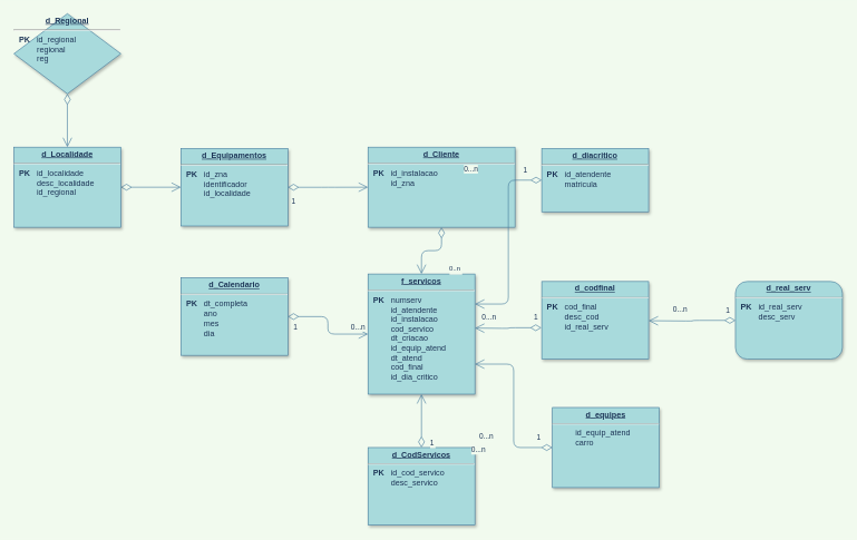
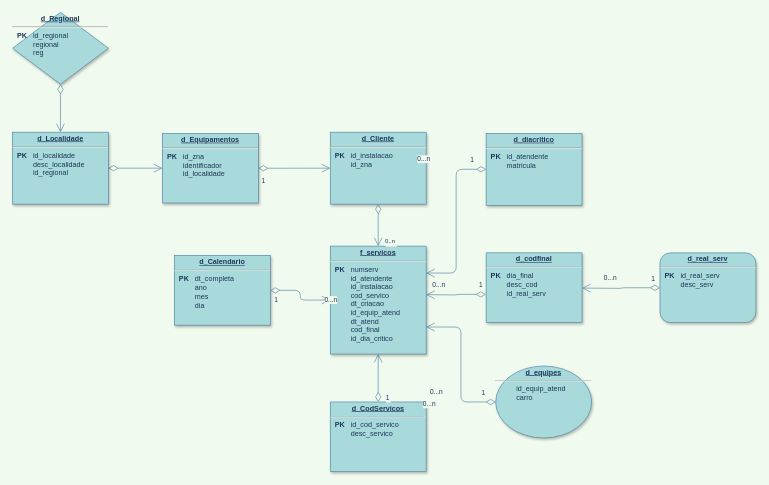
- <mxCell id="24" value="&lt;p style=&quot;margin: 0px ; margin-top: 4px ; text-align: center ; text-decoration: underline&quot;&gt;&lt;b&gt;d_diacritico&lt;/b&gt;&lt;/p&gt;&lt;hr&gt;&lt;p style=&quot;margin: 0px ; margin-left: 8px&quot;&gt;&lt;/p&gt;&lt;p style=&quot;margin: 0px 0px 0px 8px&quot;&gt;&lt;b&gt;PK&lt;/b&gt;&lt;span style=&quot;white-space: pre&quot;&gt;&#09;&lt;/span&gt;id_atendente&lt;/p&gt;&lt;p style=&quot;margin: 0px 0px 0px 8px&quot;&gt;&lt;span style=&quot;white-space: pre&quot;&gt;&#09;&lt;/span&gt;matricula&lt;br&gt;&lt;/p&gt;" style="verticalAlign=top;align=left;overflow=fill;fontSize=12;fontFamily=Helvetica;html=1;strokeColor=#457B9D;shadow=1;fillColor=#A8DADC;fontColor=#1D3557;" parent="1" vertex="1"><mxGeometry x="810" y="221.87" width="160" height="95" as="geometry" /></mxCell>
+ <mxCell id="24" value="&lt;p style=&quot;margin: 0px ; margin-top: 4px ; text-align: center ; text-decoration: underline&quot;&gt;&lt;b&gt;d_diacritico&lt;/b&gt;&lt;/p&gt;&lt;hr&gt;&lt;p style=&quot;margin: 0px ; margin-left: 8px&quot;&gt;&lt;/p&gt;&lt;p style=&quot;margin: 0px 0px 0px 8px&quot;&gt;&lt;b&gt;PK&lt;/b&gt;&lt;span style=&quot;white-space: pre&quot;&gt;&#09;&lt;/span&gt;id_atendente&lt;/p&gt;&lt;p style=&quot;margin: 0px 0px 0px 8px&quot;&gt;&lt;span style=&quot;white-space: pre&quot;&gt;&#09;&lt;/span&gt;matricula&lt;br&gt;&lt;/p&gt;" style="verticalAlign=top;align=left;overflow=fill;fontSize=12;fontFamily=Helvetica;html=1;strokeColor=#457B9D;shadow=1;fillColor=#A8DADC;fontColor=#1D3557;" parent="1" vertex="1"><mxGeometry x="810" y="221.87" width="160" height="120" as="geometry" /></mxCell>
- <mxCell id="2" value="&lt;p style=&quot;margin: 0px ; margin-top: 4px ; text-align: center ; text-decoration: underline&quot;&gt;&lt;b&gt;d_Cliente&lt;/b&gt;&lt;/p&gt;&lt;hr&gt;&lt;p style=&quot;margin: 0px ; margin-left: 8px&quot;&gt;&lt;/p&gt;&lt;p style=&quot;margin: 0px 0px 0px 8px&quot;&gt;&lt;b&gt;PK&lt;/b&gt;&lt;span style=&quot;white-space: pre&quot;&gt;&#09;&lt;/span&gt;id_instalacao&lt;/p&gt;&lt;p style=&quot;margin: 0px 0px 0px 8px&quot;&gt;&lt;span style=&quot;white-space: pre&quot;&gt;&#09;&lt;/span&gt;id_zna&lt;br&gt;&lt;/p&gt;" style="verticalAlign=top;align=left;overflow=fill;fontSize=12;fontFamily=Helvetica;html=1;strokeColor=#457B9D;shadow=1;fillColor=#A8DADC;fontColor=#1D3557;" parent="1" vertex="1"><mxGeometry x="550" y="220" width="220" height="120" as="geometry" /></mxCell>
+ <mxCell id="2" value="&lt;p style=&quot;margin: 0px ; margin-top: 4px ; text-align: center ; text-decoration: underline&quot;&gt;&lt;b&gt;d_Cliente&lt;/b&gt;&lt;/p&gt;&lt;hr&gt;&lt;p style=&quot;margin: 0px ; margin-left: 8px&quot;&gt;&lt;/p&gt;&lt;p style=&quot;margin: 0px 0px 0px 8px&quot;&gt;&lt;b&gt;PK&lt;/b&gt;&lt;span style=&quot;white-space: pre&quot;&gt;&#09;&lt;/span&gt;id_instalacao&lt;/p&gt;&lt;p style=&quot;margin: 0px 0px 0px 8px&quot;&gt;&lt;span style=&quot;white-space: pre&quot;&gt;&#09;&lt;/span&gt;id_zna&lt;br&gt;&lt;/p&gt;" style="verticalAlign=top;align=left;overflow=fill;fontSize=12;fontFamily=Helvetica;html=1;strokeColor=#457B9D;shadow=1;fillColor=#A8DADC;fontColor=#1D3557;" parent="1" vertex="1"><mxGeometry x="550" y="220" width="160" height="120" as="geometry" /></mxCell>
- <mxCell id="18" value="&lt;p style=&quot;margin: 0px ; margin-top: 4px ; text-align: center ; text-decoration: underline&quot;&gt;&lt;b&gt;d_codfinal&lt;/b&gt;&lt;/p&gt;&lt;hr&gt;&lt;p style=&quot;margin: 0px ; margin-left: 8px&quot;&gt;&lt;b&gt;PK&lt;/b&gt;&lt;span style=&quot;white-space: pre&quot;&gt;&#09;&lt;/span&gt;cod_final&lt;/p&gt;&lt;p style=&quot;margin: 0px ; margin-left: 8px&quot;&gt;&lt;span style=&quot;white-space: pre&quot;&gt;&#09;&lt;/span&gt;desc_cod&lt;/p&gt;&lt;p style=&quot;margin: 0px ; margin-left: 8px&quot;&gt;&lt;span style=&quot;white-space: pre&quot;&gt;&#09;&lt;/span&gt;id_real_serv&lt;br&gt;&lt;/p&gt;" style="verticalAlign=top;align=left;overflow=fill;fontSize=12;fontFamily=Helvetica;html=1;strokeColor=#457B9D;shadow=1;fillColor=#A8DADC;fontColor=#1D3557;" parent="1" vertex="1"><mxGeometry x="810" y="421.25" width="160" height="116.25" as="geometry" /></mxCell>
+ <mxCell id="18" value="&lt;p style=&quot;margin: 0px ; margin-top: 4px ; text-align: center ; text-decoration: underline&quot;&gt;&lt;b&gt;d_codfinal&lt;/b&gt;&lt;/p&gt;&lt;hr&gt;&lt;p style=&quot;margin: 0px ; margin-left: 8px&quot;&gt;&lt;b&gt;PK&lt;/b&gt;&lt;span style=&quot;white-space: pre&quot;&gt;&#09;&lt;/span&gt;dia_final&lt;/p&gt;&lt;p style=&quot;margin: 0px ; margin-left: 8px&quot;&gt;&lt;span style=&quot;white-space: pre&quot;&gt;&#09;&lt;/span&gt;desc_cod&lt;/p&gt;&lt;p style=&quot;margin: 0px ; margin-left: 8px&quot;&gt;&lt;span style=&quot;white-space: pre&quot;&gt;&#09;&lt;/span&gt;id_real_serv&lt;br&gt;&lt;/p&gt;" style="verticalAlign=top;align=left;overflow=fill;fontSize=12;fontFamily=Helvetica;html=1;strokeColor=#457B9D;shadow=1;fillColor=#A8DADC;fontColor=#1D3557;" parent="1" vertex="1"><mxGeometry x="810" y="421.25" width="160" height="116.25" as="geometry" /></mxCell>
- <mxCell id="4" value="&lt;p style=&quot;margin: 0px ; margin-top: 4px ; text-align: center ; text-decoration: underline&quot;&gt;&lt;strong&gt;d_Calendario&lt;/strong&gt;&lt;/p&gt;&lt;hr&gt;&lt;p style=&quot;margin: 0px ; margin-left: 8px&quot;&gt;&lt;b&gt;PK&lt;/b&gt;&lt;span style=&quot;white-space: pre&quot;&gt;&#09;&lt;/span&gt;dt_completa&lt;/p&gt;&lt;p style=&quot;margin: 0px ; margin-left: 8px&quot;&gt;&lt;span style=&quot;white-space: pre&quot;&gt;&#09;&lt;/span&gt;ano&lt;/p&gt;&lt;p style=&quot;margin: 0px ; margin-left: 8px&quot;&gt;&lt;span style=&quot;white-space: pre&quot;&gt;&#09;&lt;/span&gt;mes&lt;/p&gt;&lt;p style=&quot;margin: 0px ; margin-left: 8px&quot;&gt;&lt;span style=&quot;white-space: pre&quot;&gt;&#09;&lt;/span&gt;dia&lt;/p&gt;" style="verticalAlign=top;align=left;overflow=fill;fontSize=12;fontFamily=Helvetica;html=1;strokeColor=#457B9D;shadow=1;fillColor=#A8DADC;fontColor=#1D3557;" parent="1" vertex="1"><mxGeometry x="270" y="415.63" width="160" height="116.25" as="geometry" /></mxCell>
+ <mxCell id="4" value="&lt;p style=&quot;margin: 0px ; margin-top: 4px ; text-align: center ; text-decoration: underline&quot;&gt;&lt;strong&gt;d_Calendario&lt;/strong&gt;&lt;/p&gt;&lt;hr&gt;&lt;p style=&quot;margin: 0px ; margin-left: 8px&quot;&gt;&lt;b&gt;PK&lt;/b&gt;&lt;span style=&quot;white-space: pre&quot;&gt;&#09;&lt;/span&gt;dt_completa&lt;/p&gt;&lt;p style=&quot;margin: 0px ; margin-left: 8px&quot;&gt;&lt;span style=&quot;white-space: pre&quot;&gt;&#09;&lt;/span&gt;ano&lt;/p&gt;&lt;p style=&quot;margin: 0px ; margin-left: 8px&quot;&gt;&lt;span style=&quot;white-space: pre&quot;&gt;&#09;&lt;/span&gt;mes&lt;/p&gt;&lt;p style=&quot;margin: 0px ; margin-left: 8px&quot;&gt;&lt;span style=&quot;white-space: pre&quot;&gt;&#09;&lt;/span&gt;dia&lt;/p&gt;" style="verticalAlign=top;align=left;overflow=fill;fontSize=12;fontFamily=Helvetica;html=1;strokeColor=#457B9D;shadow=1;fillColor=#A8DADC;fontColor=#1D3557;" parent="1" vertex="1"><mxGeometry x="290" y="425.63" width="160" height="116.25" as="geometry" /></mxCell>
- <mxCell id="27" value="&lt;p style=&quot;margin: 0px ; margin-top: 4px ; text-align: center ; text-decoration: underline&quot;&gt;&lt;b&gt;d_equipes&lt;/b&gt;&lt;/p&gt;&lt;hr&gt;&lt;p style=&quot;margin: 0px ; margin-left: 8px&quot;&gt;&lt;/p&gt;&lt;p style=&quot;margin: 0px 0px 0px 8px&quot;&gt;&lt;span style=&quot;white-space: pre&quot;&gt;&#09;&lt;/span&gt;id_equip_atend&lt;/p&gt;&lt;p style=&quot;margin: 0px 0px 0px 8px&quot;&gt;&lt;span style=&quot;white-space: pre&quot;&gt;&#09;&lt;/span&gt;carro&lt;br&gt;&lt;/p&gt;" style="verticalAlign=top;align=left;overflow=fill;fontSize=12;fontFamily=Helvetica;html=1;strokeColor=#457B9D;shadow=1;fillColor=#A8DADC;fontColor=#1D3557;" parent="1" vertex="1"><mxGeometry x="826" y="610" width="160" height="120" as="geometry" /></mxCell>
+ <mxCell id="27" value="&lt;p style=&quot;margin: 0px ; margin-top: 4px ; text-align: center ; text-decoration: underline&quot;&gt;&lt;b&gt;d_equipes&lt;/b&gt;&lt;/p&gt;&lt;hr&gt;&lt;p style=&quot;margin: 0px ; margin-left: 8px&quot;&gt;&lt;/p&gt;&lt;p style=&quot;margin: 0px 0px 0px 8px&quot;&gt;&lt;span style=&quot;white-space: pre&quot;&gt;&#09;&lt;/span&gt;id_equip_atend&lt;/p&gt;&lt;p style=&quot;margin: 0px 0px 0px 8px&quot;&gt;&lt;span style=&quot;white-space: pre&quot;&gt;&#09;&lt;/span&gt;carro&lt;br&gt;&lt;/p&gt;" style="ellipse;verticalAlign=top;align=left;overflow=fill;fontSize=12;fontFamily=Helvetica;html=1;strokeColor=#457B9D;shadow=1;fillColor=#A8DADC;fontColor=#1D3557;" parent="1" vertex="1"><mxGeometry x="826" y="610" width="160" height="120" as="geometry" /></mxCell>
